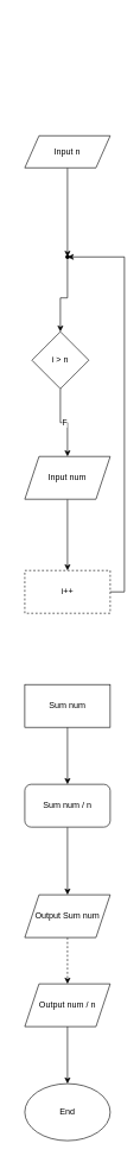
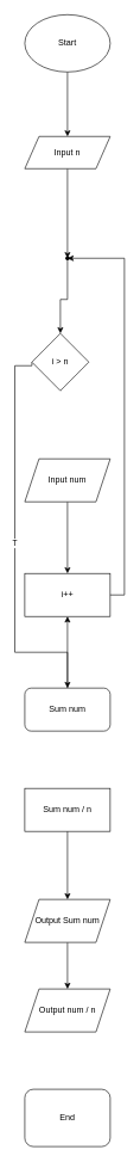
+ <mxCell id="3" value="Start" style="ellipse;whiteSpace=wrap;html=1;" vertex="1" parent="1"><mxGeometry x="34" y="20" width="120" height="80" as="geometry" /></mxCell>
+ <mxCell id="2" value="" style="edgeStyle=orthogonalEdgeStyle;rounded=0;orthogonalLoop=1;jettySize=auto;html=1;" edge="1" parent="1" source="3" target="5"><mxGeometry relative="1" as="geometry" /></mxCell>
- <mxCell id="6" value="F" style="edgeStyle=orthogonalEdgeStyle;rounded=0;orthogonalLoop=1;jettySize=auto;html=1;" edge="1" parent="1" source="8" target="10"><mxGeometry relative="1" as="geometry" /></mxCell>
+ <mxCell id="7" value="T" style="edgeStyle=orthogonalEdgeStyle;rounded=0;orthogonalLoop=1;jettySize=auto;html=1;exitX=0;exitY=0.5;exitDx=0;exitDy=0;entryX=0.5;entryY=0;entryDx=0;entryDy=0;" edge="1" parent="1" source="8" target="14"><mxGeometry relative="1" as="geometry"><Array as="points"><mxPoint x="20" y="510" /><mxPoint x="20" y="910" /><mxPoint x="94" y="910" /></Array></mxGeometry></mxCell>
- <mxCell id="22" value="i++" style="rounded=0;whiteSpace=wrap;html=1;dashed=1;" vertex="1" parent="1"><mxGeometry x="34" y="800" width="120" height="60" as="geometry" /></mxCell>
+ <mxCell id="22" value="i++" style="rounded=0;whiteSpace=wrap;html=1;" vertex="1" parent="1"><mxGeometry x="34" y="800" width="120" height="60" as="geometry" /></mxCell>
- <mxCell id="14" value="Sum num" style="rounded=0;whiteSpace=wrap;html=1;" vertex="1" parent="1"><mxGeometry x="34" y="960" width="120" height="60" as="geometry" /></mxCell>
+ <mxCell id="14" value="Sum num" style="whiteSpace=wrap;html=1;rounded=1;" vertex="1" parent="1"><mxGeometry x="34" y="960" width="120" height="60" as="geometry" /></mxCell>
- <mxCell id="13" value="" style="edgeStyle=orthogonalEdgeStyle;rounded=0;orthogonalLoop=1;jettySize=auto;html=1;" edge="1" parent="1" source="14" target="16"><mxGeometry relative="1" as="geometry" /></mxCell>
+ <mxCell id="13" value="" style="edgeStyle=orthogonalEdgeStyle;rounded=0;orthogonalLoop=1;jettySize=auto;html=1;" edge="1" parent="1" source="14" target="22"><mxGeometry relative="1" as="geometry" /></mxCell>
- <mxCell id="16" value="Sum num / n" style="whiteSpace=wrap;html=1;rounded=1;" vertex="1" parent="1"><mxGeometry x="34" y="1100" width="120" height="60" as="geometry" /></mxCell>
+ <mxCell id="16" value="Sum num / n" style="whiteSpace=wrap;html=1;rounded=0;" vertex="1" parent="1"><mxGeometry x="34" y="1100" width="120" height="60" as="geometry" /></mxCell>
- <mxCell id="17" value="" style="edgeStyle=orthogonalEdgeStyle;rounded=0;orthogonalLoop=1;jettySize=auto;html=1;dashed=1;" edge="1" parent="1" source="18" target="20"><mxGeometry relative="1" as="geometry" /></mxCell>
+ <mxCell id="17" value="" style="edgeStyle=orthogonalEdgeStyle;rounded=0;orthogonalLoop=1;jettySize=auto;html=1;" edge="1" parent="1" source="18" target="20"><mxGeometry relative="1" as="geometry" /></mxCell>
- <mxCell id="19" value="" style="edgeStyle=orthogonalEdgeStyle;rounded=0;orthogonalLoop=1;jettySize=auto;html=1;" edge="1" parent="1" source="20" target="21"><mxGeometry relative="1" as="geometry" /></mxCell>
- <mxCell id="21" value="End" style="ellipse;whiteSpace=wrap;html=1;" vertex="1" parent="1"><mxGeometry x="34" y="1520" width="120" height="80" as="geometry" /></mxCell>
+ <mxCell id="21" value="End" style="whiteSpace=wrap;html=1;rounded=1;" vertex="1" parent="1"><mxGeometry x="34" y="1520" width="120" height="80" as="geometry" /></mxCell>
